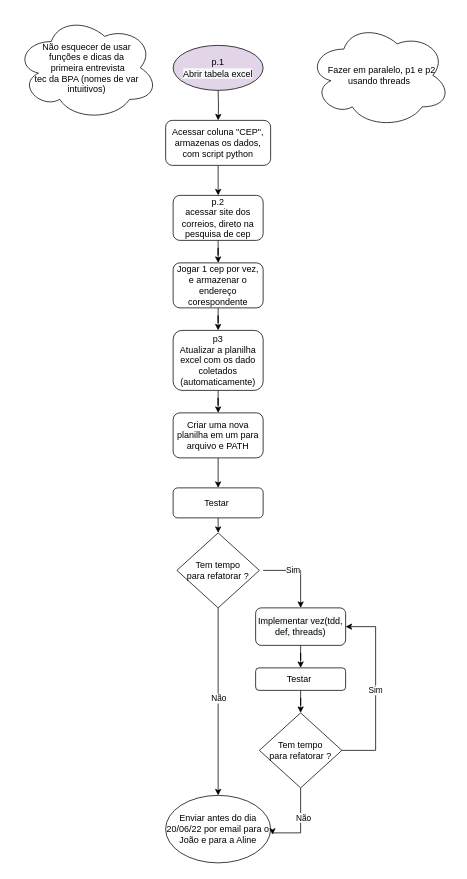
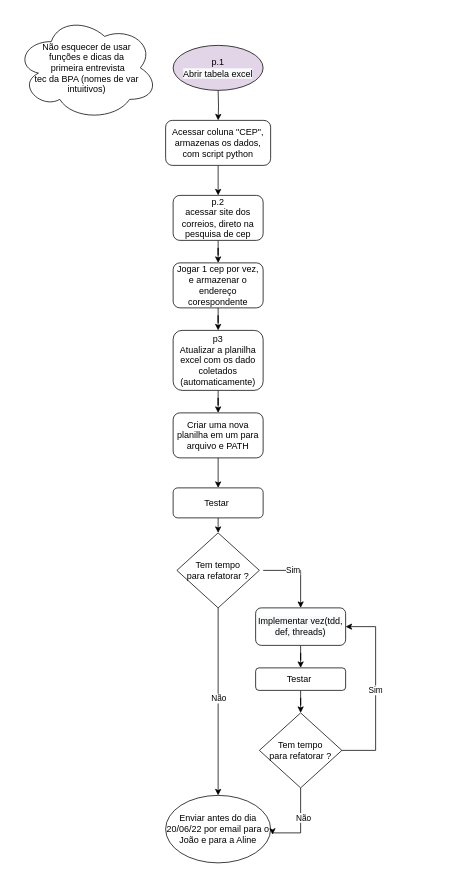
- <mxCell id="10" value="&amp;nbsp; Fazer em paralelo, p1 e p2&lt;br&gt;usando threads" style="ellipse;shape=cloud;whiteSpace=wrap;html=1;" parent="1" vertex="1"><mxGeometry x="410" y="30" width="190" height="140" as="geometry" /></mxCell>
